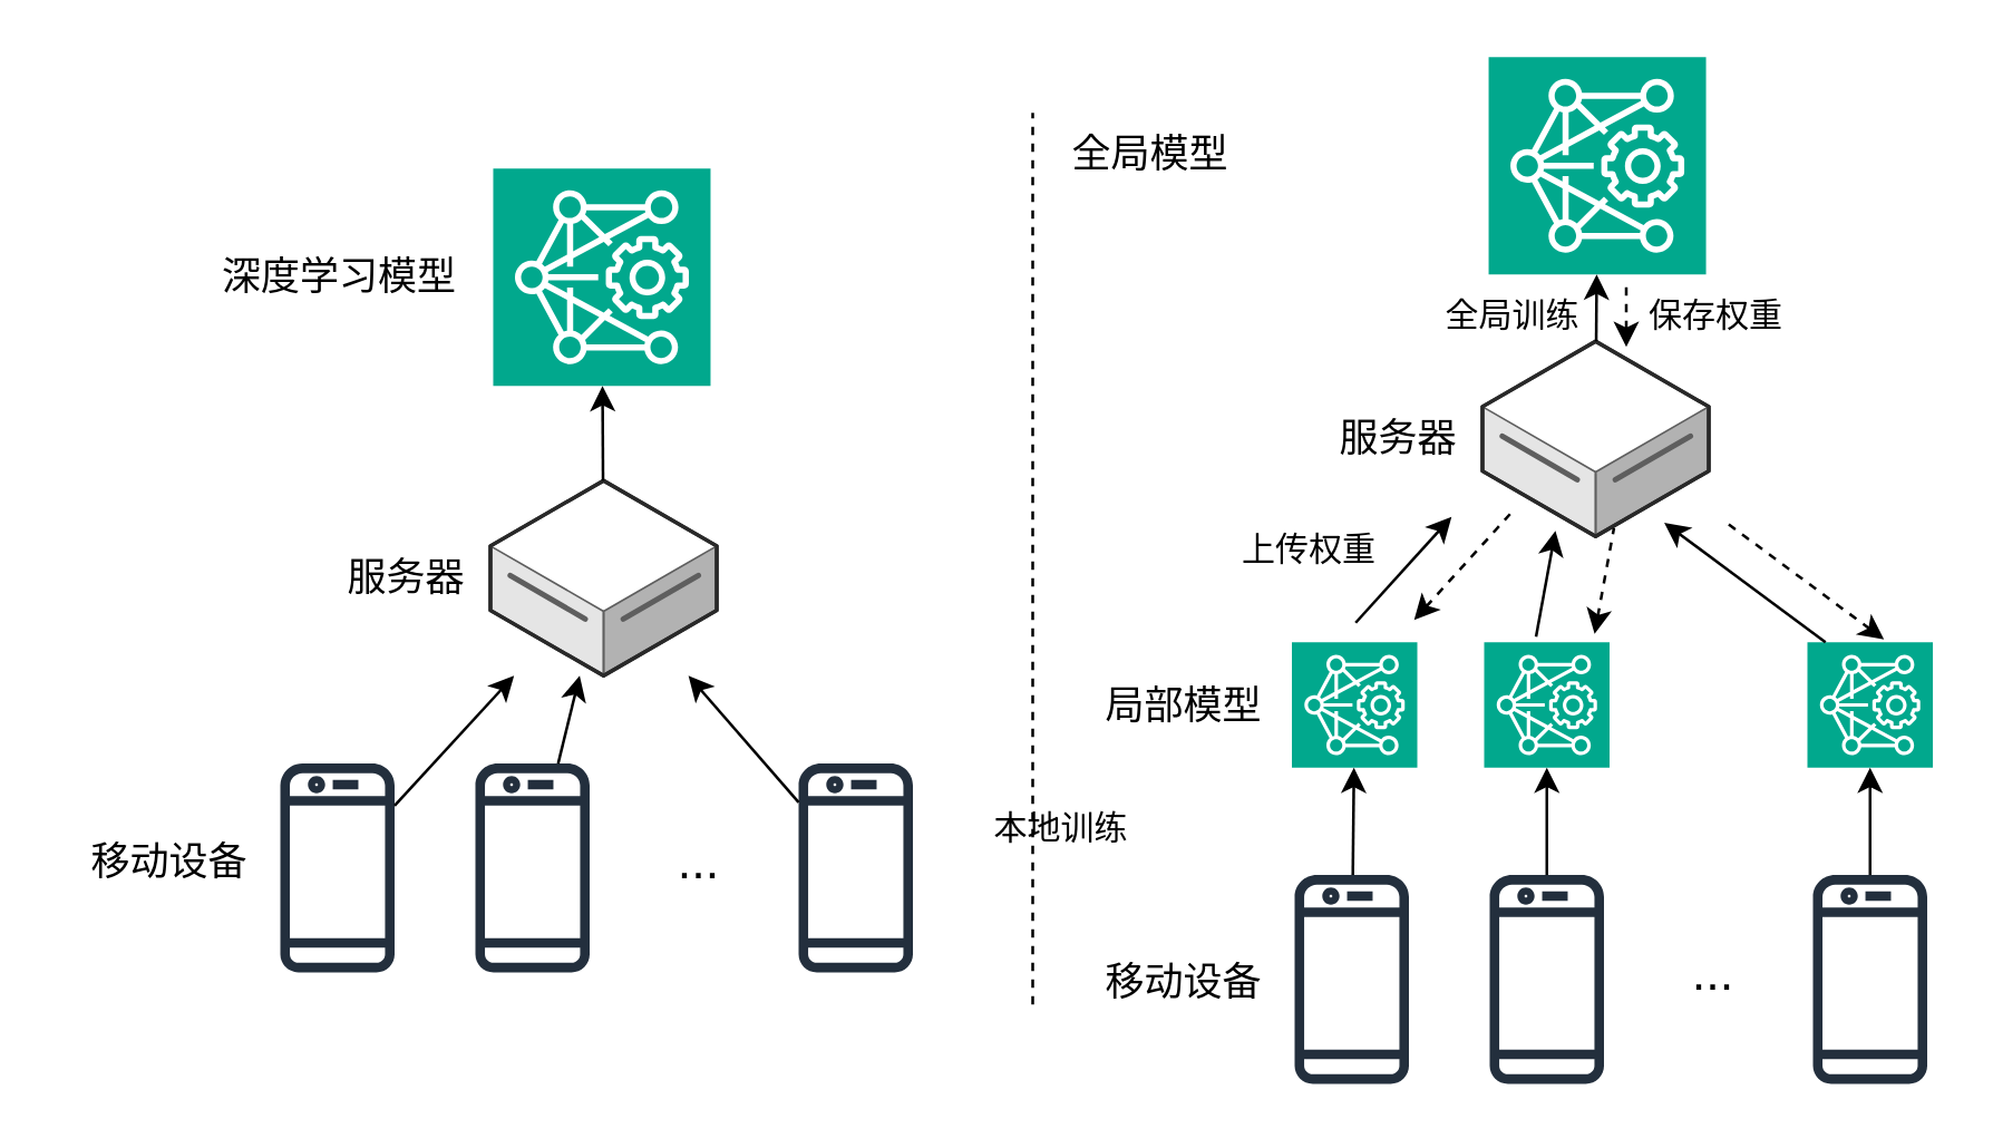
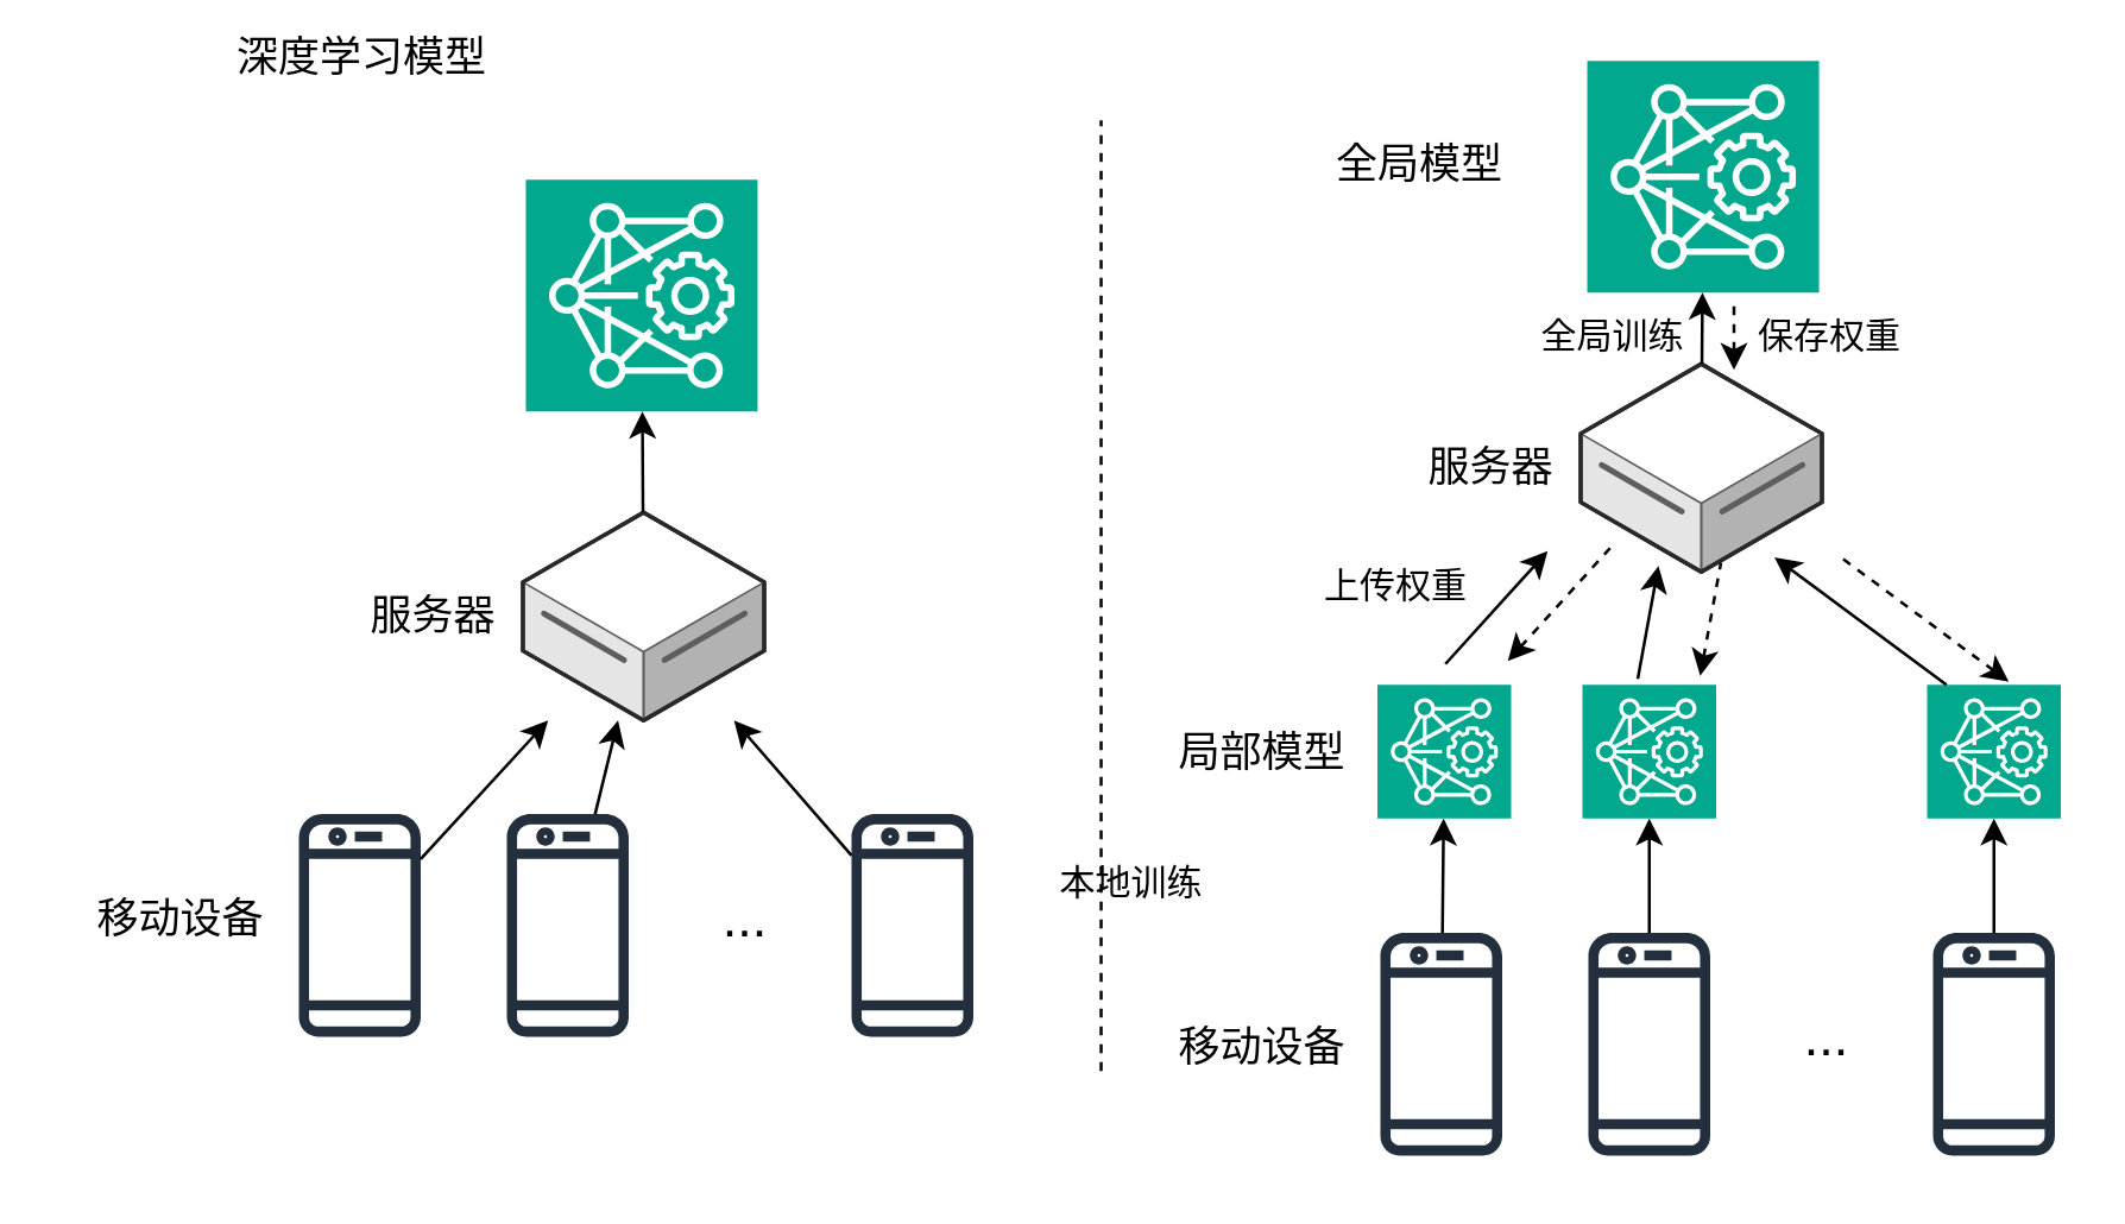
- <mxCell id="19" value="全局模型" style="text;html=1;align=center;verticalAlign=middle;resizable=0;points=[];autosize=1;strokeColor=none;fillColor=none;fontSize=14;" vertex="1" parent="1"><mxGeometry x="372" y="40" width="80" height="30" as="geometry" /></mxCell>
+ <mxCell id="19" value="全局模型" style="text;html=1;align=center;verticalAlign=middle;resizable=0;points=[];autosize=1;strokeColor=none;fillColor=none;fontSize=14;" vertex="1" parent="1"><mxGeometry x="437" y="40" width="80" height="30" as="geometry" /></mxCell>
- <mxCell id="8" value="深度学习模型" style="text;html=1;align=center;verticalAlign=middle;resizable=0;points=[];autosize=1;strokeColor=none;fillColor=none;fontSize=14;" vertex="1" parent="1"><mxGeometry x="66.39" y="84" width="110" height="30" as="geometry" /></mxCell>
+ <mxCell id="8" value="深度学习模型" style="text;html=1;align=center;verticalAlign=middle;resizable=0;points=[];autosize=1;strokeColor=none;fillColor=none;fontSize=14;" vertex="1" parent="1"><mxGeometry x="66.39" y="4" width="110" height="30" as="geometry" /></mxCell>
